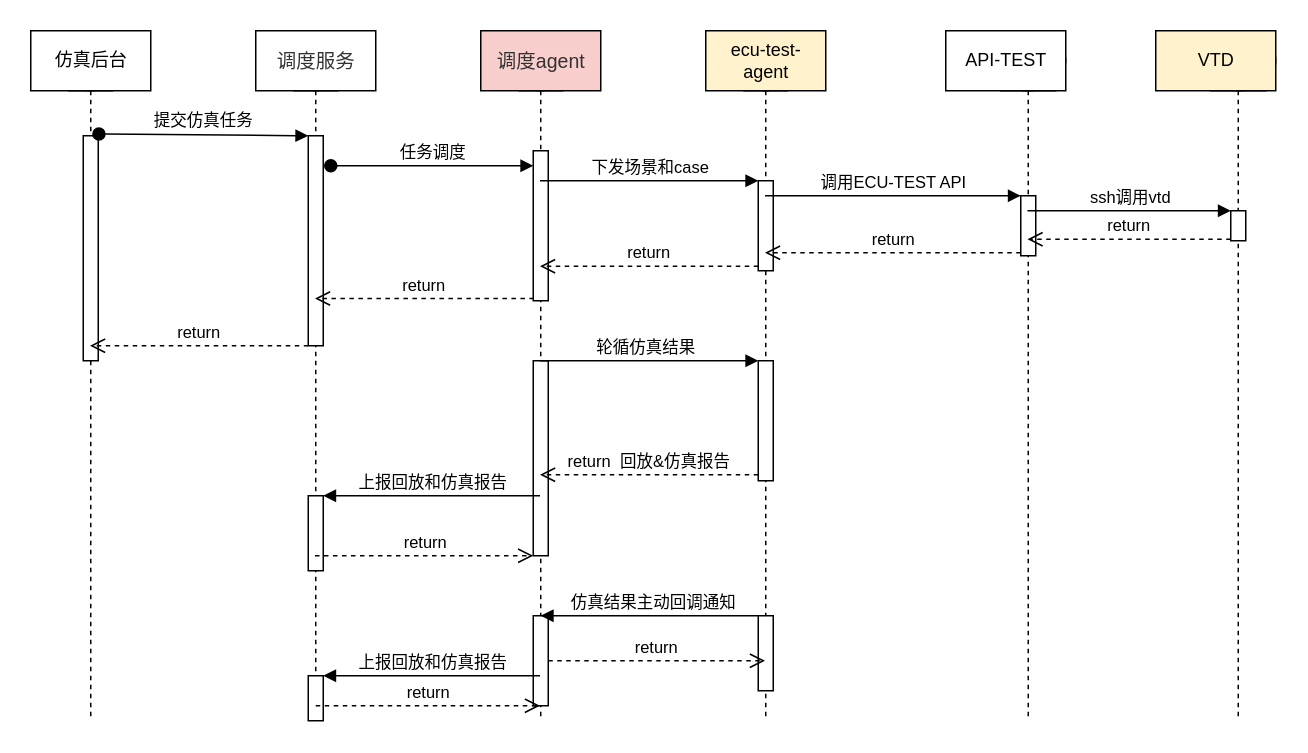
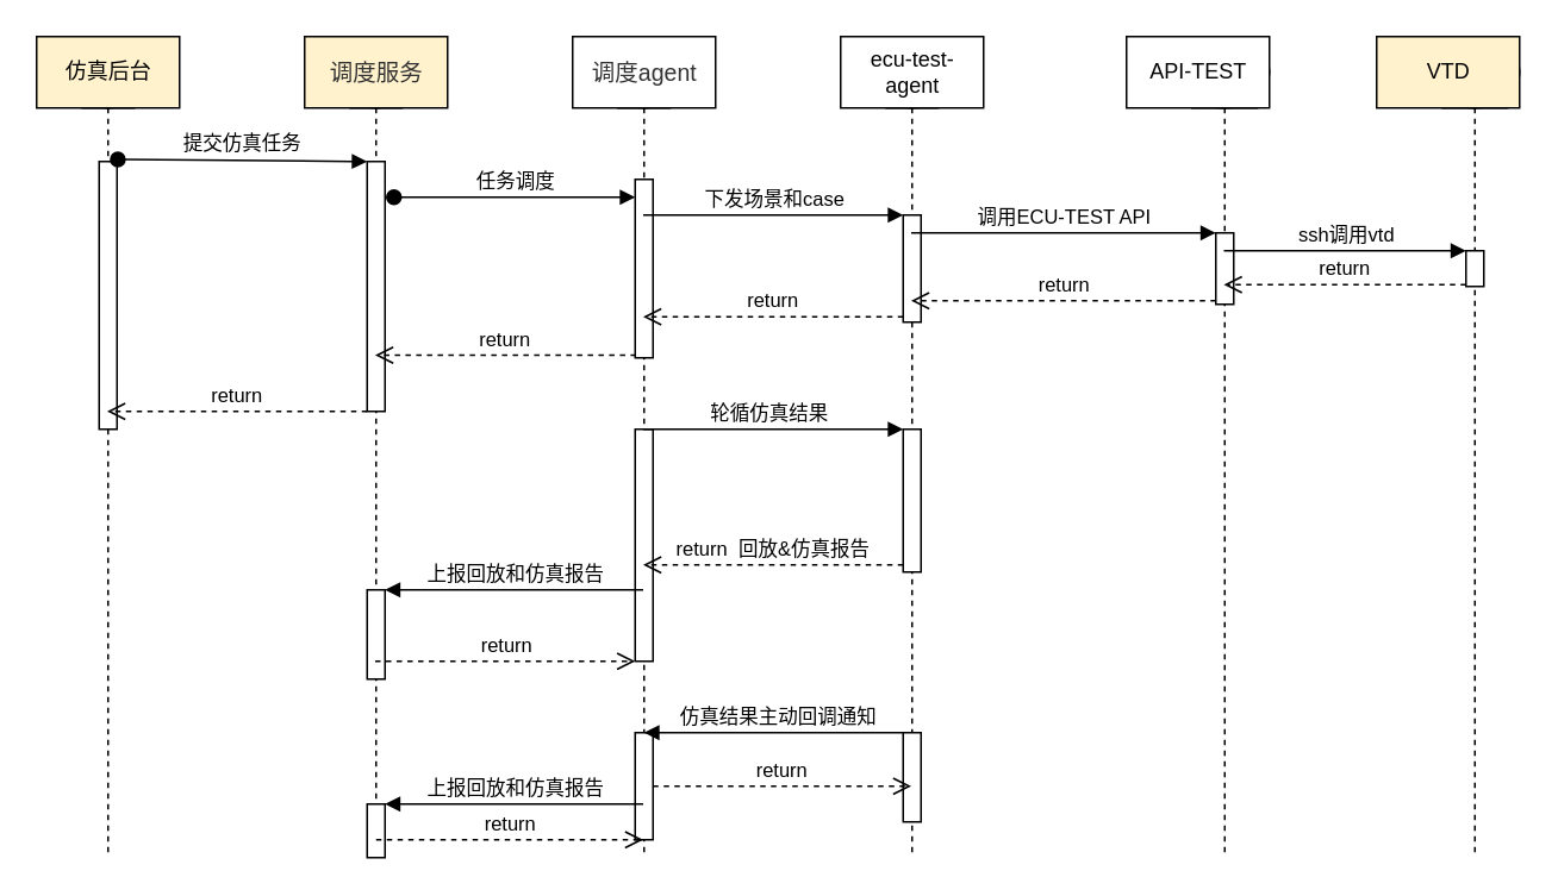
- <mxCell id="4" value="仿真后台" style="html=1;" parent="1" vertex="1"><mxGeometry x="20" y="20" width="80" height="40" as="geometry" /></mxCell>
+ <mxCell id="4" value="仿真后台" style="html=1;fillColor=#fff2cc;" parent="1" vertex="1"><mxGeometry x="20" y="20" width="80" height="40" as="geometry" /></mxCell>
- <mxCell id="9" value="&lt;span style=&quot;color: rgb(50 , 50 , 50) ; font-size: 13px ; background-color: rgba(255 , 255 , 255 , 0.01)&quot;&gt;调度服务&lt;/span&gt;" style="html=1;" parent="1" vertex="1"><mxGeometry x="170" y="20" width="80" height="40" as="geometry" /></mxCell>
+ <mxCell id="9" value="&lt;span style=&quot;color: rgb(50 , 50 , 50) ; font-size: 13px ; background-color: rgba(255 , 255 , 255 , 0.01)&quot;&gt;调度服务&lt;/span&gt;" style="html=1;fillColor=#fff2cc;" parent="1" vertex="1"><mxGeometry x="170" y="20" width="80" height="40" as="geometry" /></mxCell>
- <mxCell id="15" value="&lt;span style=&quot;color: rgb(50 , 50 , 50) ; font-size: 13px ; background-color: rgba(255 , 255 , 255 , 0.01)&quot;&gt;调度agent&lt;/span&gt;" style="html=1;fillColor=#f8cecc;" parent="1" vertex="1"><mxGeometry x="320" y="20" width="80" height="40" as="geometry" /></mxCell>
+ <mxCell id="15" value="&lt;span style=&quot;color: rgb(50 , 50 , 50) ; font-size: 13px ; background-color: rgba(255 , 255 , 255 , 0.01)&quot;&gt;调度agent&lt;/span&gt;" style="html=1;" parent="1" vertex="1"><mxGeometry x="320" y="20" width="80" height="40" as="geometry" /></mxCell>
- <mxCell id="20" value="&lt;div class=&quot;mind-clipboard&quot;&gt;ecu-test-&lt;div&gt;agent&lt;/div&gt;&lt;/div&gt;" style="html=1;fillColor=#fff2cc;" parent="1" vertex="1"><mxGeometry x="470" y="20" width="80" height="40" as="geometry" /></mxCell>
+ <mxCell id="20" value="&lt;div class=&quot;mind-clipboard&quot;&gt;ecu-test-&lt;div&gt;agent&lt;/div&gt;&lt;/div&gt;" style="html=1;" parent="1" vertex="1"><mxGeometry x="470" y="20" width="80" height="40" as="geometry" /></mxCell>
